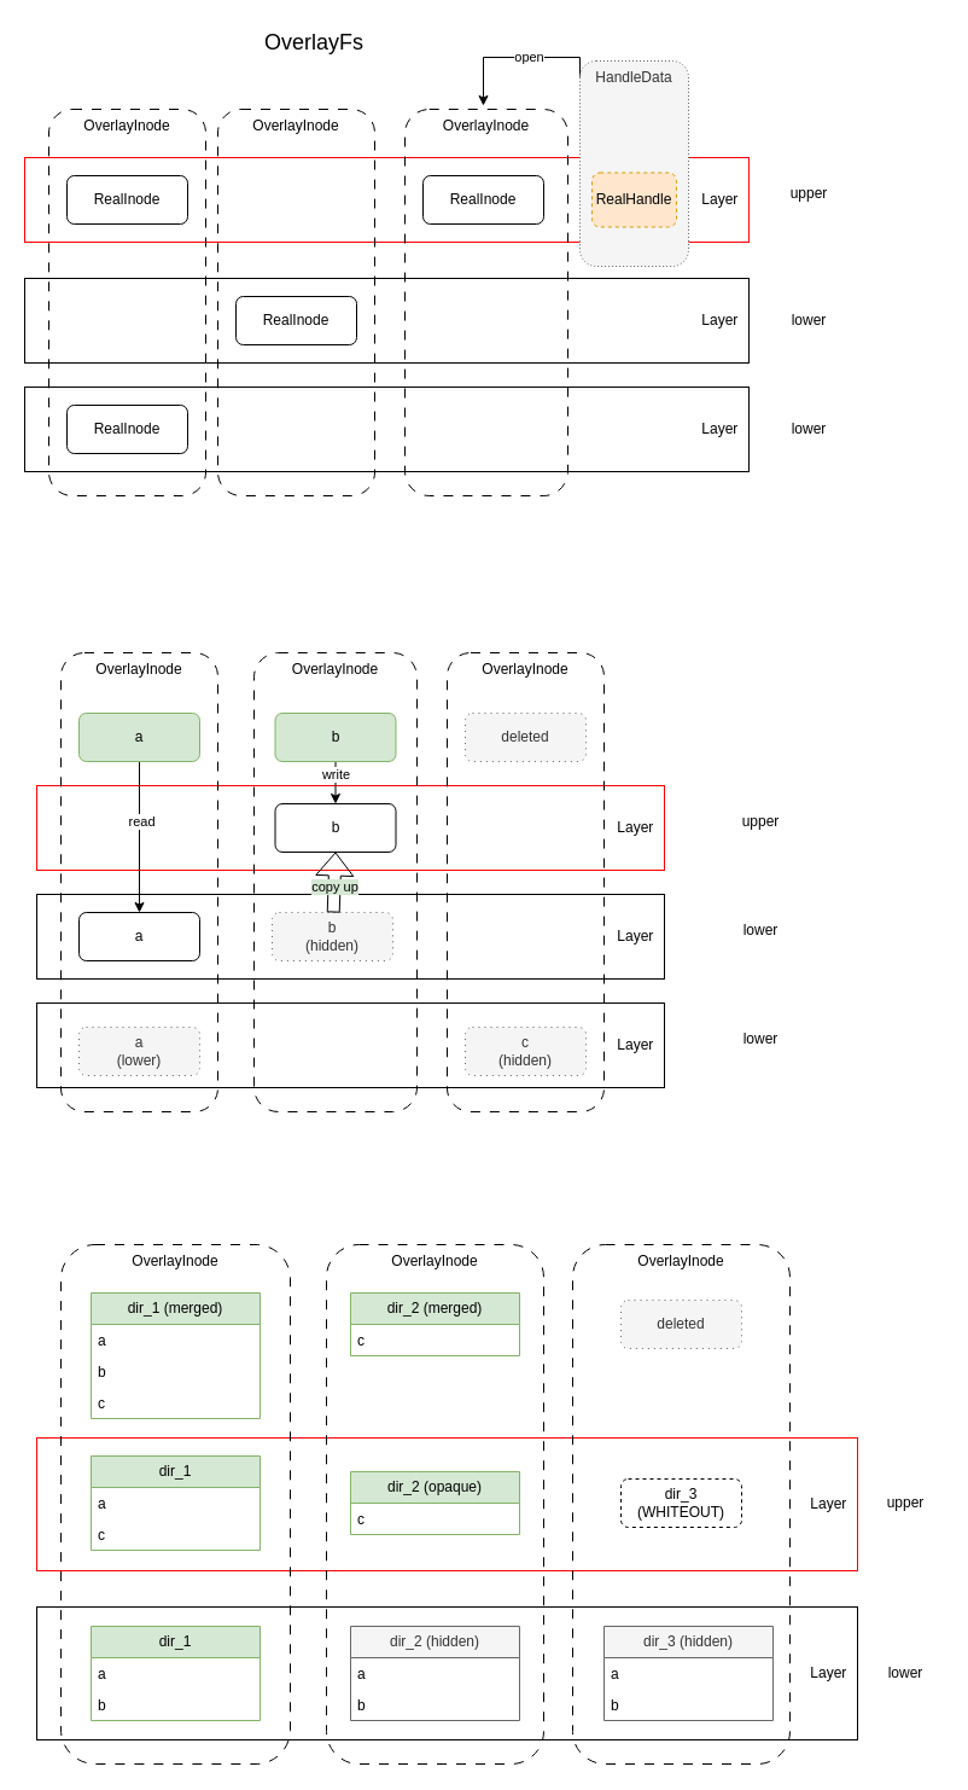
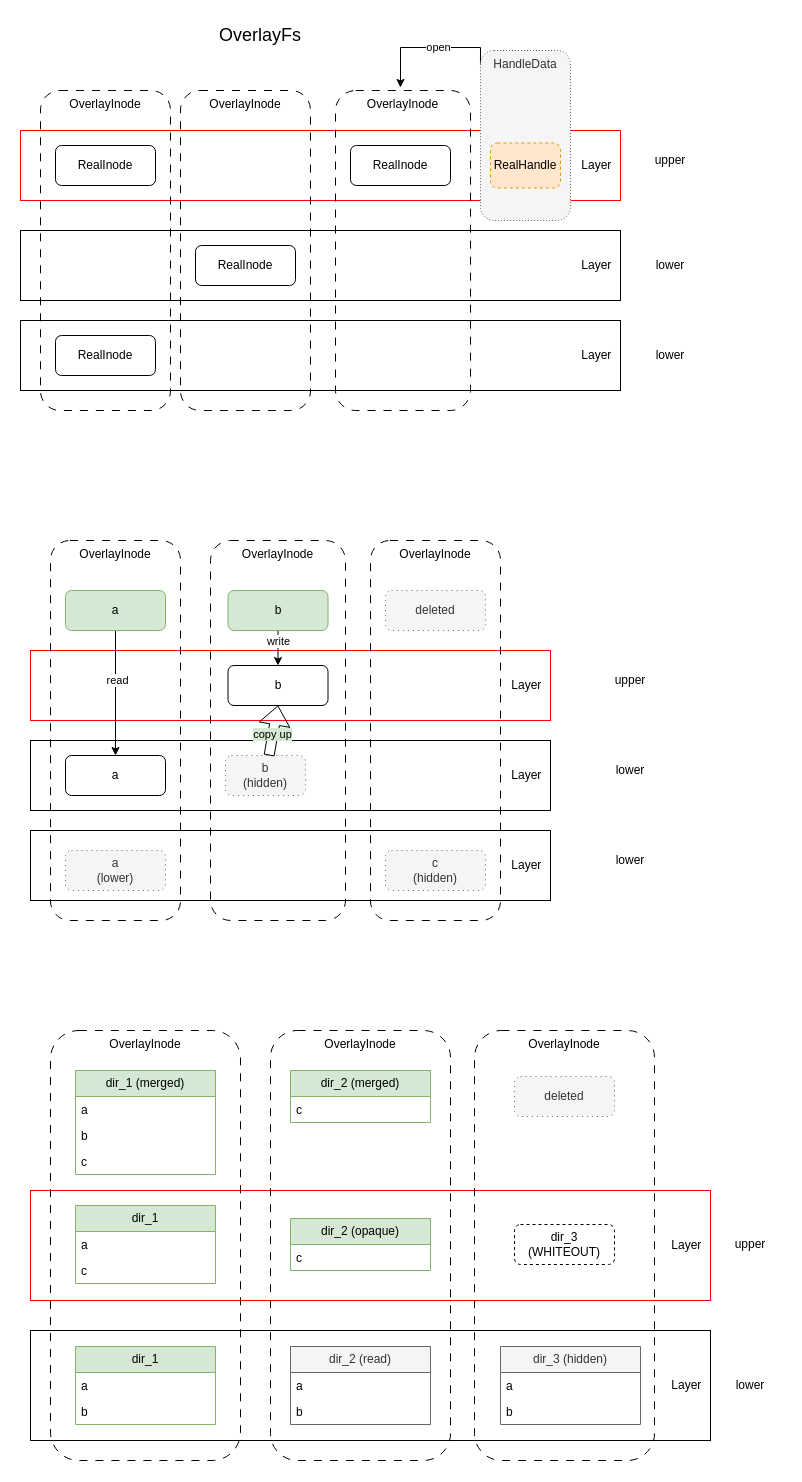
- <mxCell id="32" value="b&lt;br&gt;(hidden)" style="rounded=1;whiteSpace=wrap;html=1;fillColor=#f5f5f5;strokeColor=#666666;dashed=1;dashPattern=1 4;fontColor=#333333;" vertex="1" parent="1"><mxGeometry x="225" y="755" width="100" height="40" as="geometry" /></mxCell>
+ <mxCell id="32" value="b&lt;br&gt;(hidden)" style="rounded=1;whiteSpace=wrap;html=1;fillColor=#f5f5f5;strokeColor=#666666;dashed=1;dashPattern=1 4;fontColor=#333333;" vertex="1" parent="1"><mxGeometry x="225" y="755" width="80" height="40" as="geometry" /></mxCell>
- <mxCell id="53" value="dir_2 (hidden)" style="swimlane;fontStyle=0;childLayout=stackLayout;horizontal=1;startSize=26;fillColor=#f5f5f5;horizontalStack=0;resizeParent=1;resizeParentMax=0;resizeLast=0;collapsible=1;marginBottom=0;whiteSpace=wrap;html=1;strokeColor=#666666;fontColor=#333333;" vertex="1" parent="1"><mxGeometry x="290" y="1346" width="140" height="78" as="geometry" /></mxCell>
+ <mxCell id="53" value="dir_2 (read)" style="swimlane;fontStyle=0;childLayout=stackLayout;horizontal=1;startSize=26;fillColor=#f5f5f5;horizontalStack=0;resizeParent=1;resizeParentMax=0;resizeLast=0;collapsible=1;marginBottom=0;whiteSpace=wrap;html=1;strokeColor=#666666;fontColor=#333333;" vertex="1" parent="1"><mxGeometry x="290" y="1346" width="140" height="78" as="geometry" /></mxCell>
